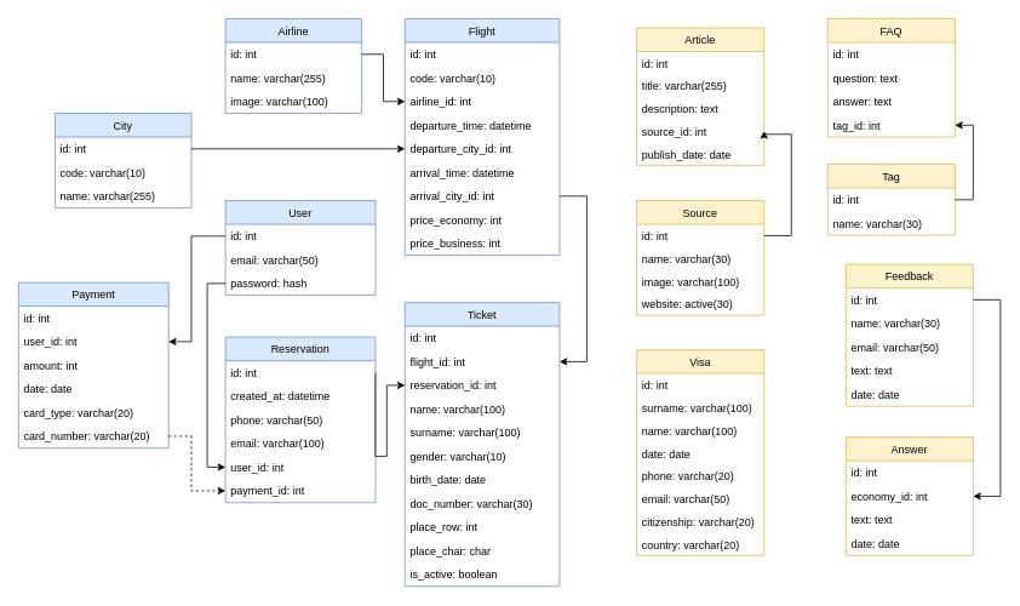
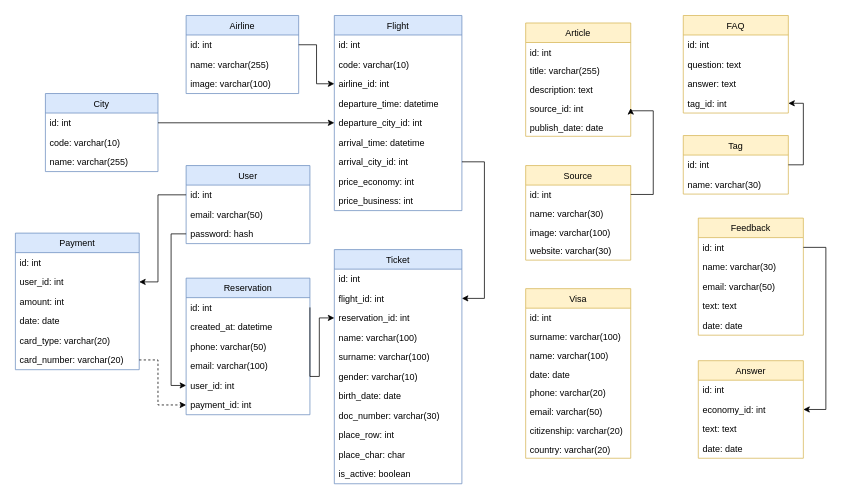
- <mxCell id="55" value="website: active(30)" style="text;strokeColor=none;fillColor=none;align=left;verticalAlign=top;spacingLeft=4;spacingRight=4;overflow=hidden;rotatable=0;points=[[0,0.5],[1,0.5]];portConstraint=eastwest;" parent="51" vertex="1"><mxGeometry y="101" width="140" height="25" as="geometry" /></mxCell>
+ <mxCell id="55" value="website: varchar(30)" style="text;strokeColor=none;fillColor=none;align=left;verticalAlign=top;spacingLeft=4;spacingRight=4;overflow=hidden;rotatable=0;points=[[0,0.5],[1,0.5]];portConstraint=eastwest;" parent="51" vertex="1"><mxGeometry y="101" width="140" height="25" as="geometry" /></mxCell>
